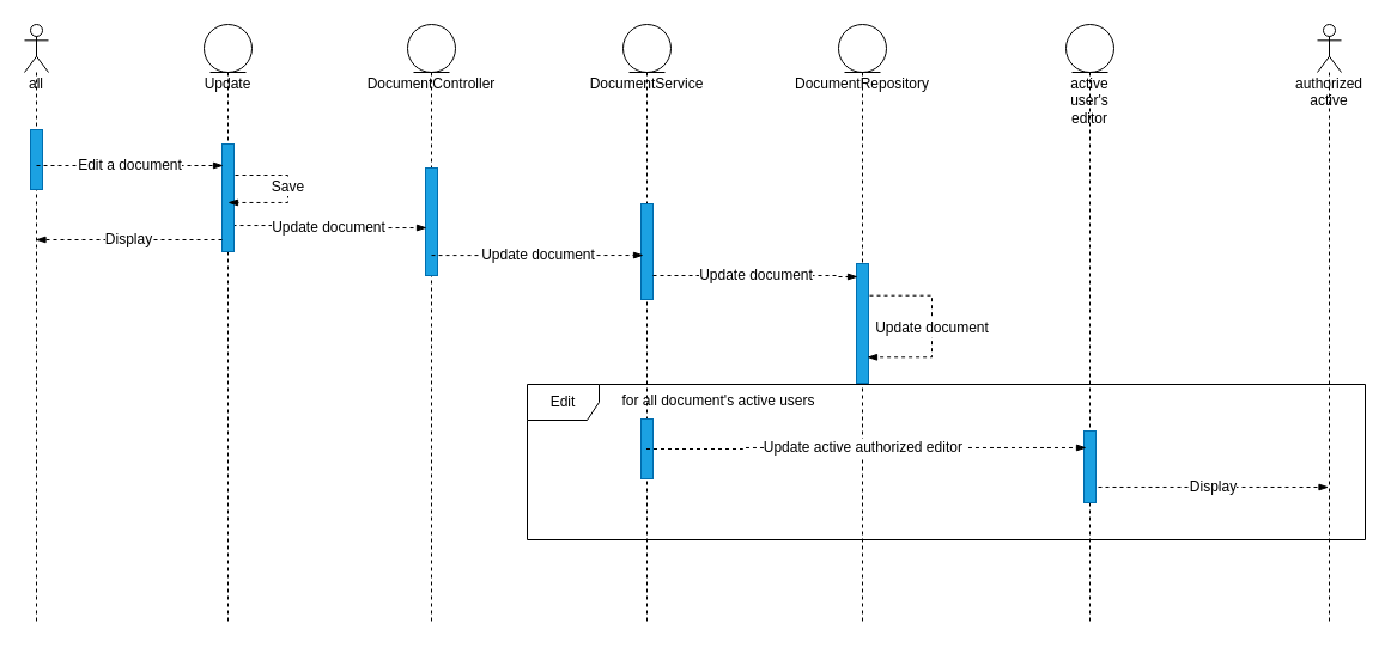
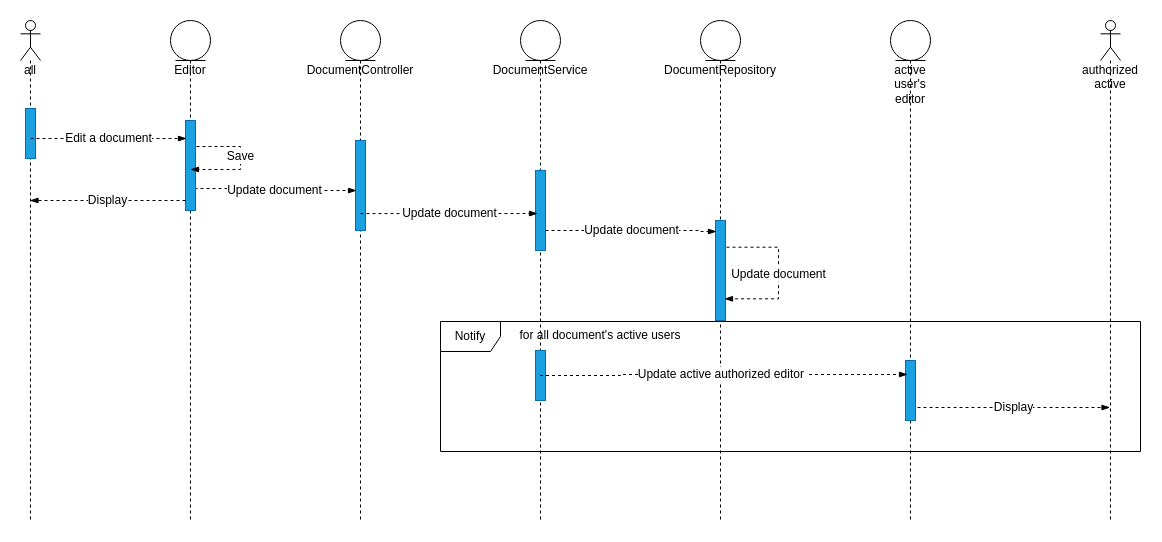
- <mxCell id="13" value="Update" style="shape=umlLifeline;participant=umlEntity;perimeter=lifelinePerimeter;whiteSpace=wrap;html=1;container=1;collapsible=0;recursiveResize=0;verticalAlign=top;spacingTop=36;outlineConnect=0;" vertex="1" parent="1"><mxGeometry x="170" y="20" width="40" height="500" as="geometry" /></mxCell>
+ <mxCell id="13" value="Editor" style="shape=umlLifeline;participant=umlEntity;perimeter=lifelinePerimeter;whiteSpace=wrap;html=1;container=1;collapsible=0;recursiveResize=0;verticalAlign=top;spacingTop=36;outlineConnect=0;" vertex="1" parent="1"><mxGeometry x="170" y="20" width="40" height="500" as="geometry" /></mxCell>
- <mxCell id="27" value="Edit" style="shape=umlFrame;whiteSpace=wrap;html=1;" vertex="1" parent="1"><mxGeometry x="440" y="321" width="700" height="130" as="geometry" /></mxCell>
+ <mxCell id="27" value="Notify" style="shape=umlFrame;whiteSpace=wrap;html=1;" vertex="1" parent="1"><mxGeometry x="440" y="321" width="700" height="130" as="geometry" /></mxCell>
